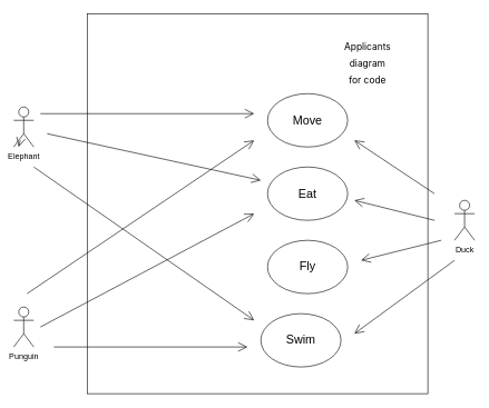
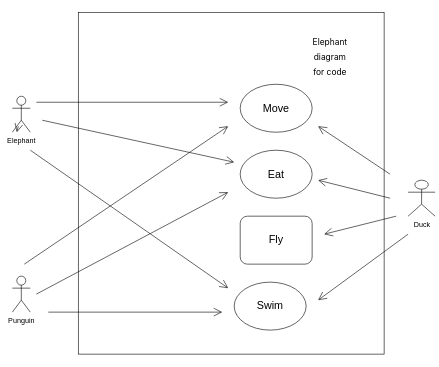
- <mxCell id="9" value="&lt;a style=&quot;border: 0px solid; --tw-border-spacing-x: 0; --tw-border-spacing-y: 0; --tw-translate-x: 0; --tw-translate-y: 0; --tw-rotate: 0; --tw-skew-x: 0; --tw-skew-y: 0; --tw-scale-x: 1; --tw-scale-y: 1; --tw-pan-x: ; --tw-pan-y: ; --tw-pinch-zoom: ; --tw-scroll-snap-strictness: proximity; --tw-gradient-from-position: ; --tw-gradient-via-position: ; --tw-gradient-to-position: ; --tw-ordinal: ; --tw-slashed-zero: ; --tw-numeric-figure: ; --tw-numeric-spacing: ; --tw-numeric-fraction: ; --tw-ring-inset: ; --tw-ring-offset-width: 0px; --tw-ring-offset-color: #fff; --tw-ring-color: rgba(0,125,178,.5); --tw-ring-offset-shadow: 0 0 #0000; --tw-ring-shadow: 0 0 #0000; --tw-shadow: 0 0 #0000; --tw-shadow-colored: 0 0 #0000; --tw-blur: ; --tw-brightness: ; --tw-contrast: ; --tw-grayscale: ; --tw-hue-rotate: ; --tw-invert: ; --tw-saturate: ; --tw-sepia: ; --tw-drop-shadow: ; --tw-backdrop-blur: ; --tw-backdrop-brightness: ; --tw-backdrop-contrast: ; --tw-backdrop-grayscale: ; --tw-backdrop-hue-rotate: ; --tw-backdrop-invert: ; --tw-backdrop-opacity: ; --tw-backdrop-saturate: ; --tw-backdrop-sepia: ; --tw-contain-size: ; --tw-contain-layout: ; --tw-contain-paint: ; --tw-contain-style: ; font-family: -apple-system, BlinkMacSystemFont, &amp;quot;Segoe UI&amp;quot;, Roboto, Helvetica, Arial, sans-serif; box-sizing: border-box; cursor: unset; transition: all 0.3s ease 0s; line-height: 24px; text-align: left; background-color: rgb(255, 255, 255);&quot; class=&quot;dictLink featured&quot; id=&quot;dictEntry10002055052&quot;&gt;&lt;font style=&quot;font-size: 14px;&quot;&gt;Applicants diagram for code&lt;/font&gt;&lt;/a&gt;" style="text;html=1;align=center;verticalAlign=middle;whiteSpace=wrap;rounded=0;" vertex="1" parent="1"><mxGeometry x="520" y="70" width="60" height="50" as="geometry" /></mxCell>
+ <mxCell id="9" value="&lt;a style=&quot;border: 0px solid; --tw-border-spacing-x: 0; --tw-border-spacing-y: 0; --tw-translate-x: 0; --tw-translate-y: 0; --tw-rotate: 0; --tw-skew-x: 0; --tw-skew-y: 0; --tw-scale-x: 1; --tw-scale-y: 1; --tw-pan-x: ; --tw-pan-y: ; --tw-pinch-zoom: ; --tw-scroll-snap-strictness: proximity; --tw-gradient-from-position: ; --tw-gradient-via-position: ; --tw-gradient-to-position: ; --tw-ordinal: ; --tw-slashed-zero: ; --tw-numeric-figure: ; --tw-numeric-spacing: ; --tw-numeric-fraction: ; --tw-ring-inset: ; --tw-ring-offset-width: 0px; --tw-ring-offset-color: #fff; --tw-ring-color: rgba(0,125,178,.5); --tw-ring-offset-shadow: 0 0 #0000; --tw-ring-shadow: 0 0 #0000; --tw-shadow: 0 0 #0000; --tw-shadow-colored: 0 0 #0000; --tw-blur: ; --tw-brightness: ; --tw-contrast: ; --tw-grayscale: ; --tw-hue-rotate: ; --tw-invert: ; --tw-saturate: ; --tw-sepia: ; --tw-drop-shadow: ; --tw-backdrop-blur: ; --tw-backdrop-brightness: ; --tw-backdrop-contrast: ; --tw-backdrop-grayscale: ; --tw-backdrop-hue-rotate: ; --tw-backdrop-invert: ; --tw-backdrop-opacity: ; --tw-backdrop-saturate: ; --tw-backdrop-sepia: ; --tw-contain-size: ; --tw-contain-layout: ; --tw-contain-paint: ; --tw-contain-style: ; font-family: -apple-system, BlinkMacSystemFont, &amp;quot;Segoe UI&amp;quot;, Roboto, Helvetica, Arial, sans-serif; box-sizing: border-box; cursor: unset; transition: all 0.3s ease 0s; line-height: 24px; text-align: left; background-color: rgb(255, 255, 255);&quot; class=&quot;dictLink featured&quot; id=&quot;dictEntry10002055052&quot;&gt;&lt;font style=&quot;font-size: 14px;&quot;&gt;Elephant diagram for code&lt;/font&gt;&lt;/a&gt;" style="text;html=1;align=center;verticalAlign=middle;whiteSpace=wrap;rounded=0;" vertex="1" parent="1"><mxGeometry x="520" y="70" width="60" height="50" as="geometry" /></mxCell>
- <mxCell id="3" value="Duck" style="shape=umlActor;verticalLabelPosition=bottom;verticalAlign=top;html=1;outlineConnect=0;" parent="1" vertex="1"><mxGeometry x="680" y="300" width="30" height="60" as="geometry" /></mxCell>
+ <mxCell id="3" value="Duck" style="shape=umlActor;verticalLabelPosition=bottom;verticalAlign=top;html=1;outlineConnect=0;" parent="1" vertex="1"><mxGeometry x="680" y="300" width="45" height="60" as="geometry" /></mxCell>
- <mxCell id="7" value="&lt;span style=&quot;font-size: 18px;&quot;&gt;Fly&lt;/span&gt;" style="ellipse;whiteSpace=wrap;html=1;fillColor=none;" vertex="1" parent="1"><mxGeometry x="400" y="360" width="120" height="80" as="geometry" /></mxCell>
+ <mxCell id="7" value="&lt;span style=&quot;font-size: 18px;&quot;&gt;Fly&lt;/span&gt;" style="whiteSpace=wrap;html=1;fillColor=none;rounded=1;" vertex="1" parent="1"><mxGeometry x="400" y="360" width="120" height="80" as="geometry" /></mxCell>
